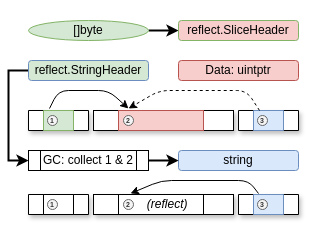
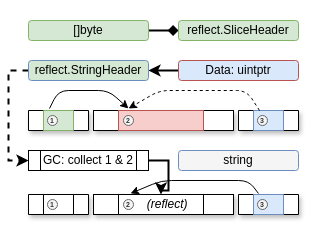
- <mxCell id="3" value="[]byte" style="ellipse;whiteSpace=wrap;html=1;fillColor=#d5e8d4;strokeColor=#82b366;" vertex="1" parent="1"><mxGeometry x="20" y="20" width="120" height="20" as="geometry" /></mxCell>
+ <mxCell id="3" value="[]byte" style="rounded=1;whiteSpace=wrap;html=1;fillColor=#d5e8d4;strokeColor=#82b366;" vertex="1" parent="1"><mxGeometry x="20" y="20" width="120" height="20" as="geometry" /></mxCell>
- <mxCell id="2" style="edgeStyle=orthogonalEdgeStyle;rounded=0;orthogonalLoop=1;jettySize=auto;html=1;exitX=1;exitY=0.5;exitDx=0;exitDy=0;entryX=0;entryY=0.5;entryDx=0;entryDy=0;strokeWidth=2;" edge="1" parent="1" source="3" target="4"><mxGeometry relative="1" as="geometry" /></mxCell>
+ <mxCell id="2" style="edgeStyle=orthogonalEdgeStyle;rounded=0;orthogonalLoop=1;jettySize=auto;html=1;exitX=1;exitY=0.5;exitDx=0;exitDy=0;entryX=0;entryY=0.5;entryDx=0;entryDy=0;strokeWidth=2;endArrow=diamond;" edge="1" parent="1" source="3" target="4"><mxGeometry relative="1" as="geometry" /></mxCell>
- <mxCell id="4" value="reflect.SliceHeader" style="rounded=1;whiteSpace=wrap;html=1;fillColor=#f8cecc;strokeColor=#82b366;" vertex="1" parent="1"><mxGeometry x="170" y="20" width="120" height="20" as="geometry" /></mxCell>
+ <mxCell id="4" value="reflect.SliceHeader" style="rounded=1;whiteSpace=wrap;html=1;fillColor=#d5e8d4;strokeColor=#82b366;" vertex="1" parent="1"><mxGeometry x="170" y="20" width="120" height="20" as="geometry" /></mxCell>
+ <mxCell id="5" style="edgeStyle=orthogonalEdgeStyle;rounded=0;orthogonalLoop=1;jettySize=auto;html=1;exitX=0;exitY=0.5;exitDx=0;exitDy=0;entryX=1;entryY=0.5;entryDx=0;entryDy=0;strokeWidth=2;" edge="1" parent="1" source="6" target="8"><mxGeometry relative="1" as="geometry" /></mxCell>
- <mxCell id="6" value="Data: uintptr" style="rounded=1;whiteSpace=wrap;html=1;fillColor=#f8cecc;strokeColor=#b85450;" vertex="1" parent="1"><mxGeometry x="170" y="60" width="120" height="20" as="geometry" /></mxCell>
+ <mxCell id="6" value="Data: uintptr" style="rounded=1;whiteSpace=wrap;html=1;fillColor=#dae8fc;strokeColor=#b85450;" vertex="1" parent="1"><mxGeometry x="170" y="60" width="120" height="20" as="geometry" /></mxCell>
- <mxCell id="7" style="edgeStyle=orthogonalEdgeStyle;rounded=0;orthogonalLoop=1;jettySize=auto;html=1;exitX=0;exitY=0.5;exitDx=0;exitDy=0;entryX=0;entryY=0.5;entryDx=0;entryDy=0;strokeWidth=2;" edge="1" parent="1" source="8" target="11"><mxGeometry relative="1" as="geometry" /></mxCell>
+ <mxCell id="7" style="edgeStyle=orthogonalEdgeStyle;rounded=0;orthogonalLoop=1;jettySize=auto;html=1;exitX=0;exitY=0.5;exitDx=0;exitDy=0;entryX=0;entryY=0.5;entryDx=0;entryDy=0;strokeWidth=2;dashed=1;" edge="1" parent="1" source="8" target="11"><mxGeometry relative="1" as="geometry" /></mxCell>
- <mxCell id="10" style="edgeStyle=orthogonalEdgeStyle;rounded=0;orthogonalLoop=1;jettySize=auto;html=1;exitX=1;exitY=0.5;exitDx=0;exitDy=0;entryX=0;entryY=0.5;entryDx=0;entryDy=0;strokeWidth=2;" edge="1" parent="1" source="11" target="9"><mxGeometry relative="1" as="geometry" /></mxCell>
+ <mxCell id="10" style="edgeStyle=orthogonalEdgeStyle;rounded=0;orthogonalLoop=1;jettySize=auto;html=1;exitX=1;exitY=0.5;exitDx=0;exitDy=0;strokeWidth=2;" edge="1" parent="1" source="11" target="19"><mxGeometry relative="1" as="geometry" /></mxCell>
- <mxCell id="9" value="string" style="rounded=1;whiteSpace=wrap;html=1;fillColor=#dae8fc;strokeColor=#6c8ebf;" vertex="1" parent="1"><mxGeometry x="170" y="150" width="120" height="20" as="geometry" /></mxCell>
+ <mxCell id="9" value="string" style="rounded=1;whiteSpace=wrap;html=1;fillColor=#f5f5f5;strokeColor=#6c8ebf;" vertex="1" parent="1"><mxGeometry x="170" y="150" width="120" height="20" as="geometry" /></mxCell>
